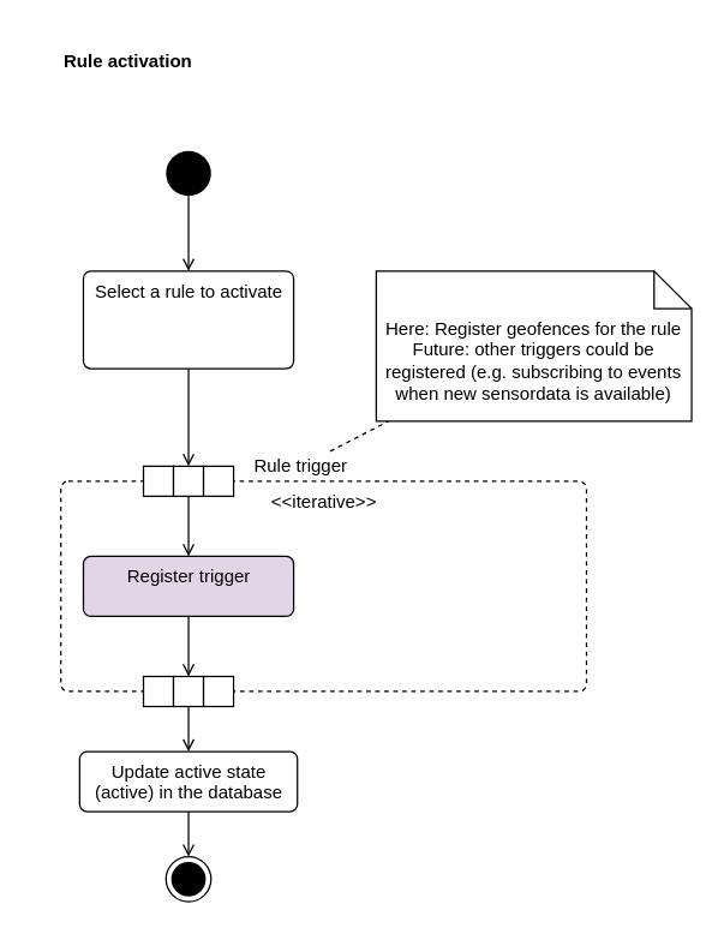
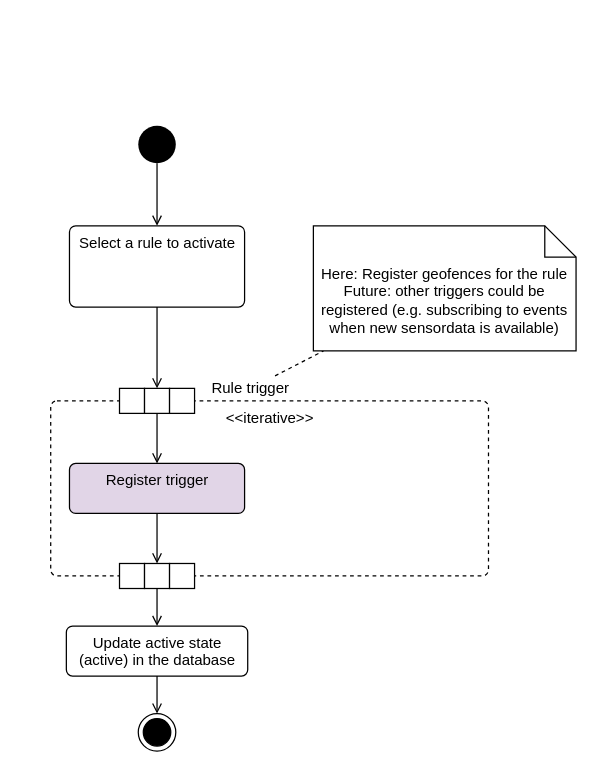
- <mxCell id="3" value="Rule activation" style="text;align=center;fontStyle=1;verticalAlign=middle;spacingLeft=3;spacingRight=3;strokeColor=none;rotatable=0;points=[[0,0.5],[1,0.5]];portConstraint=eastwest;" vertex="1" parent="1"><mxGeometry width="130" height="40" as="geometry" x="20" y="20" /></mxCell>
